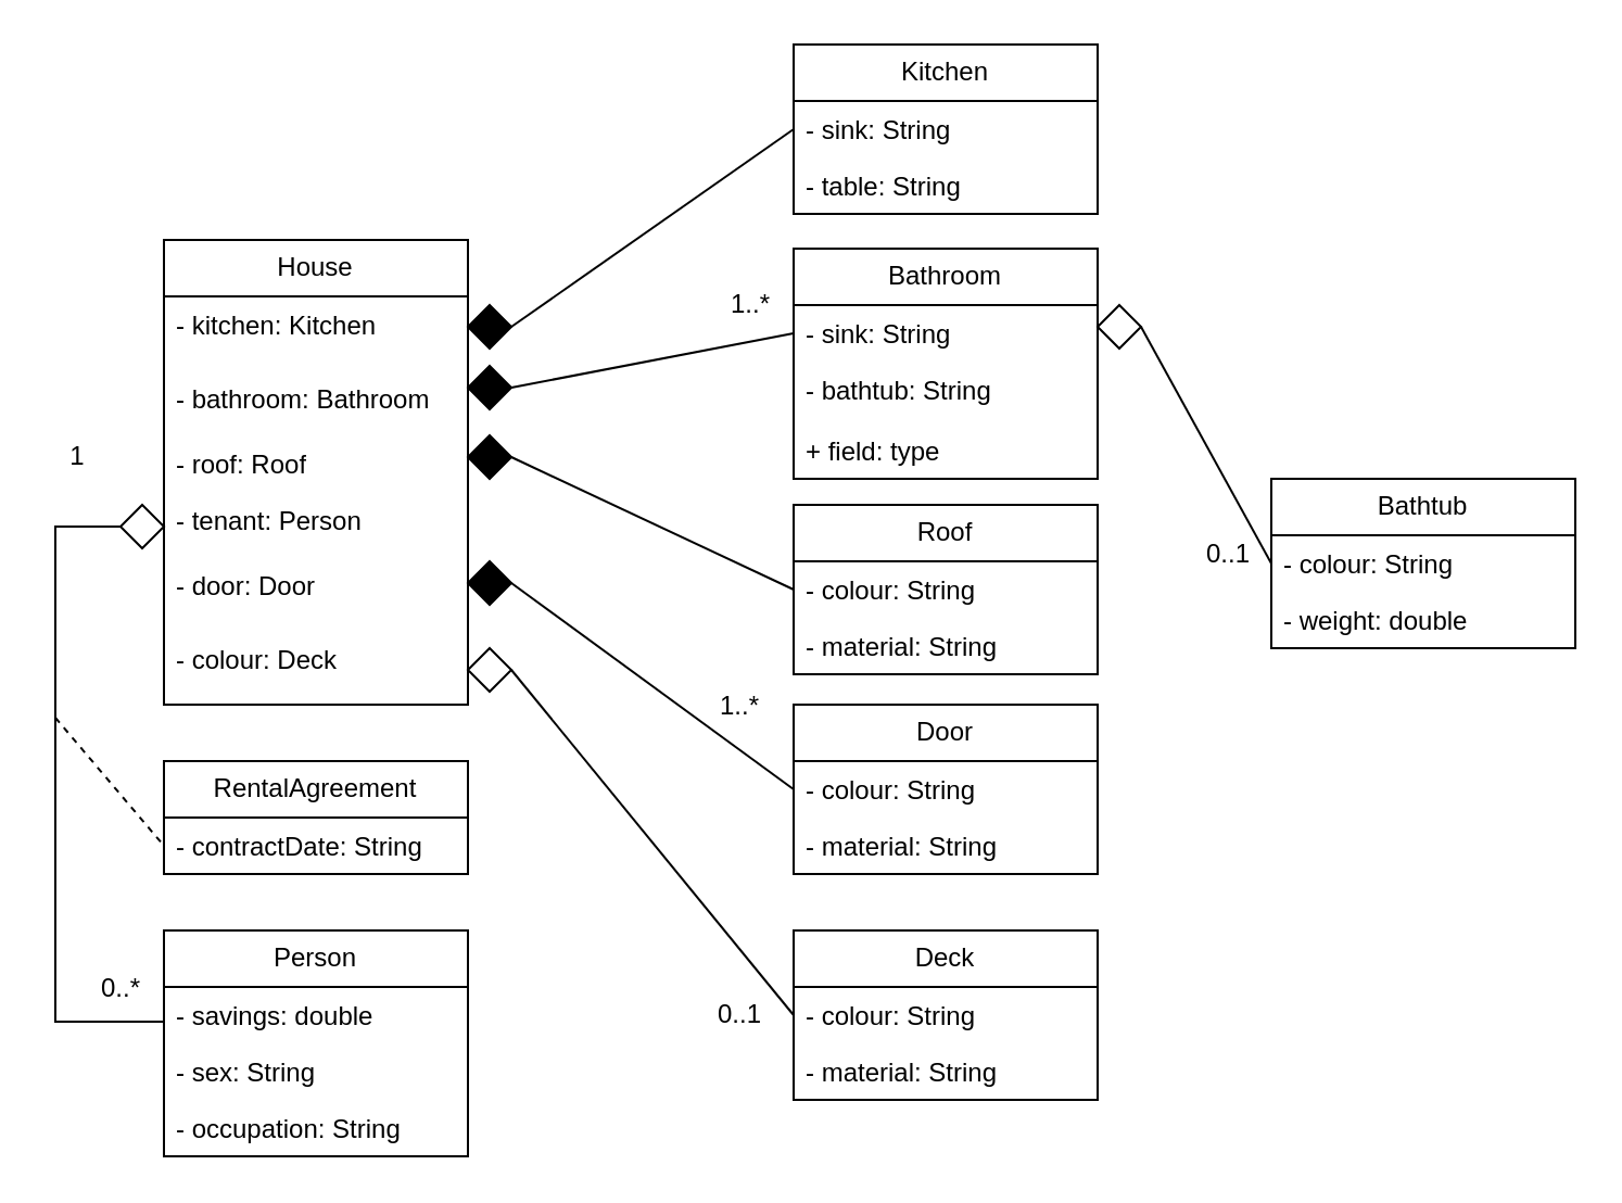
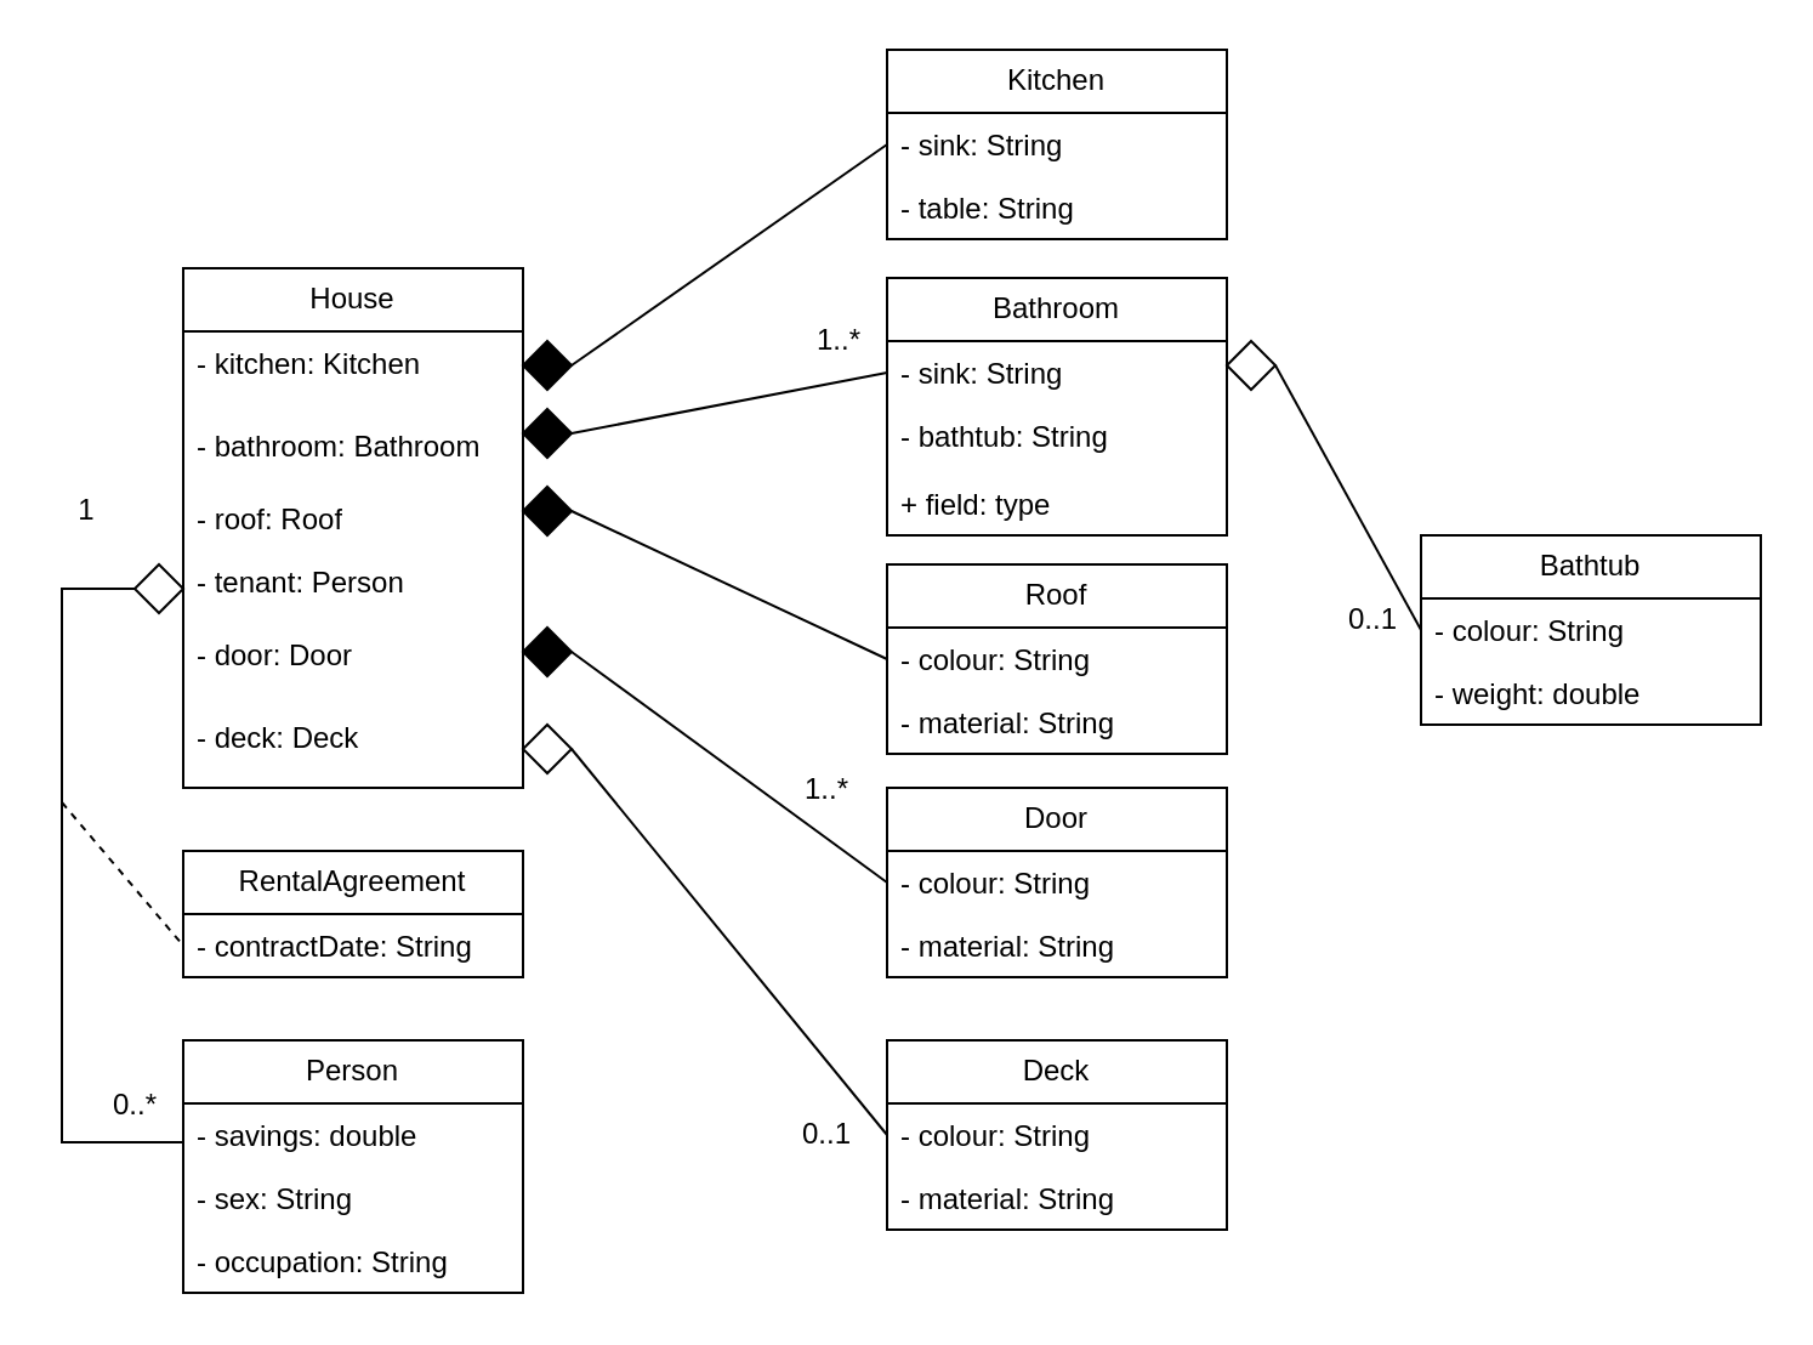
- <mxCell id="8" value="- colour: Deck" style="text;strokeColor=none;fillColor=none;align=left;verticalAlign=top;spacingLeft=4;spacingRight=4;overflow=hidden;rotatable=0;points=[[0,0.5],[1,0.5]];portConstraint=eastwest;whiteSpace=wrap;html=1;" vertex="1" parent="2"><mxGeometry y="180" width="140" height="34" as="geometry" /></mxCell>
+ <mxCell id="8" value="- deck: Deck" style="text;strokeColor=none;fillColor=none;align=left;verticalAlign=top;spacingLeft=4;spacingRight=4;overflow=hidden;rotatable=0;points=[[0,0.5],[1,0.5]];portConstraint=eastwest;whiteSpace=wrap;html=1;" vertex="1" parent="2"><mxGeometry y="180" width="140" height="34" as="geometry" /></mxCell>
